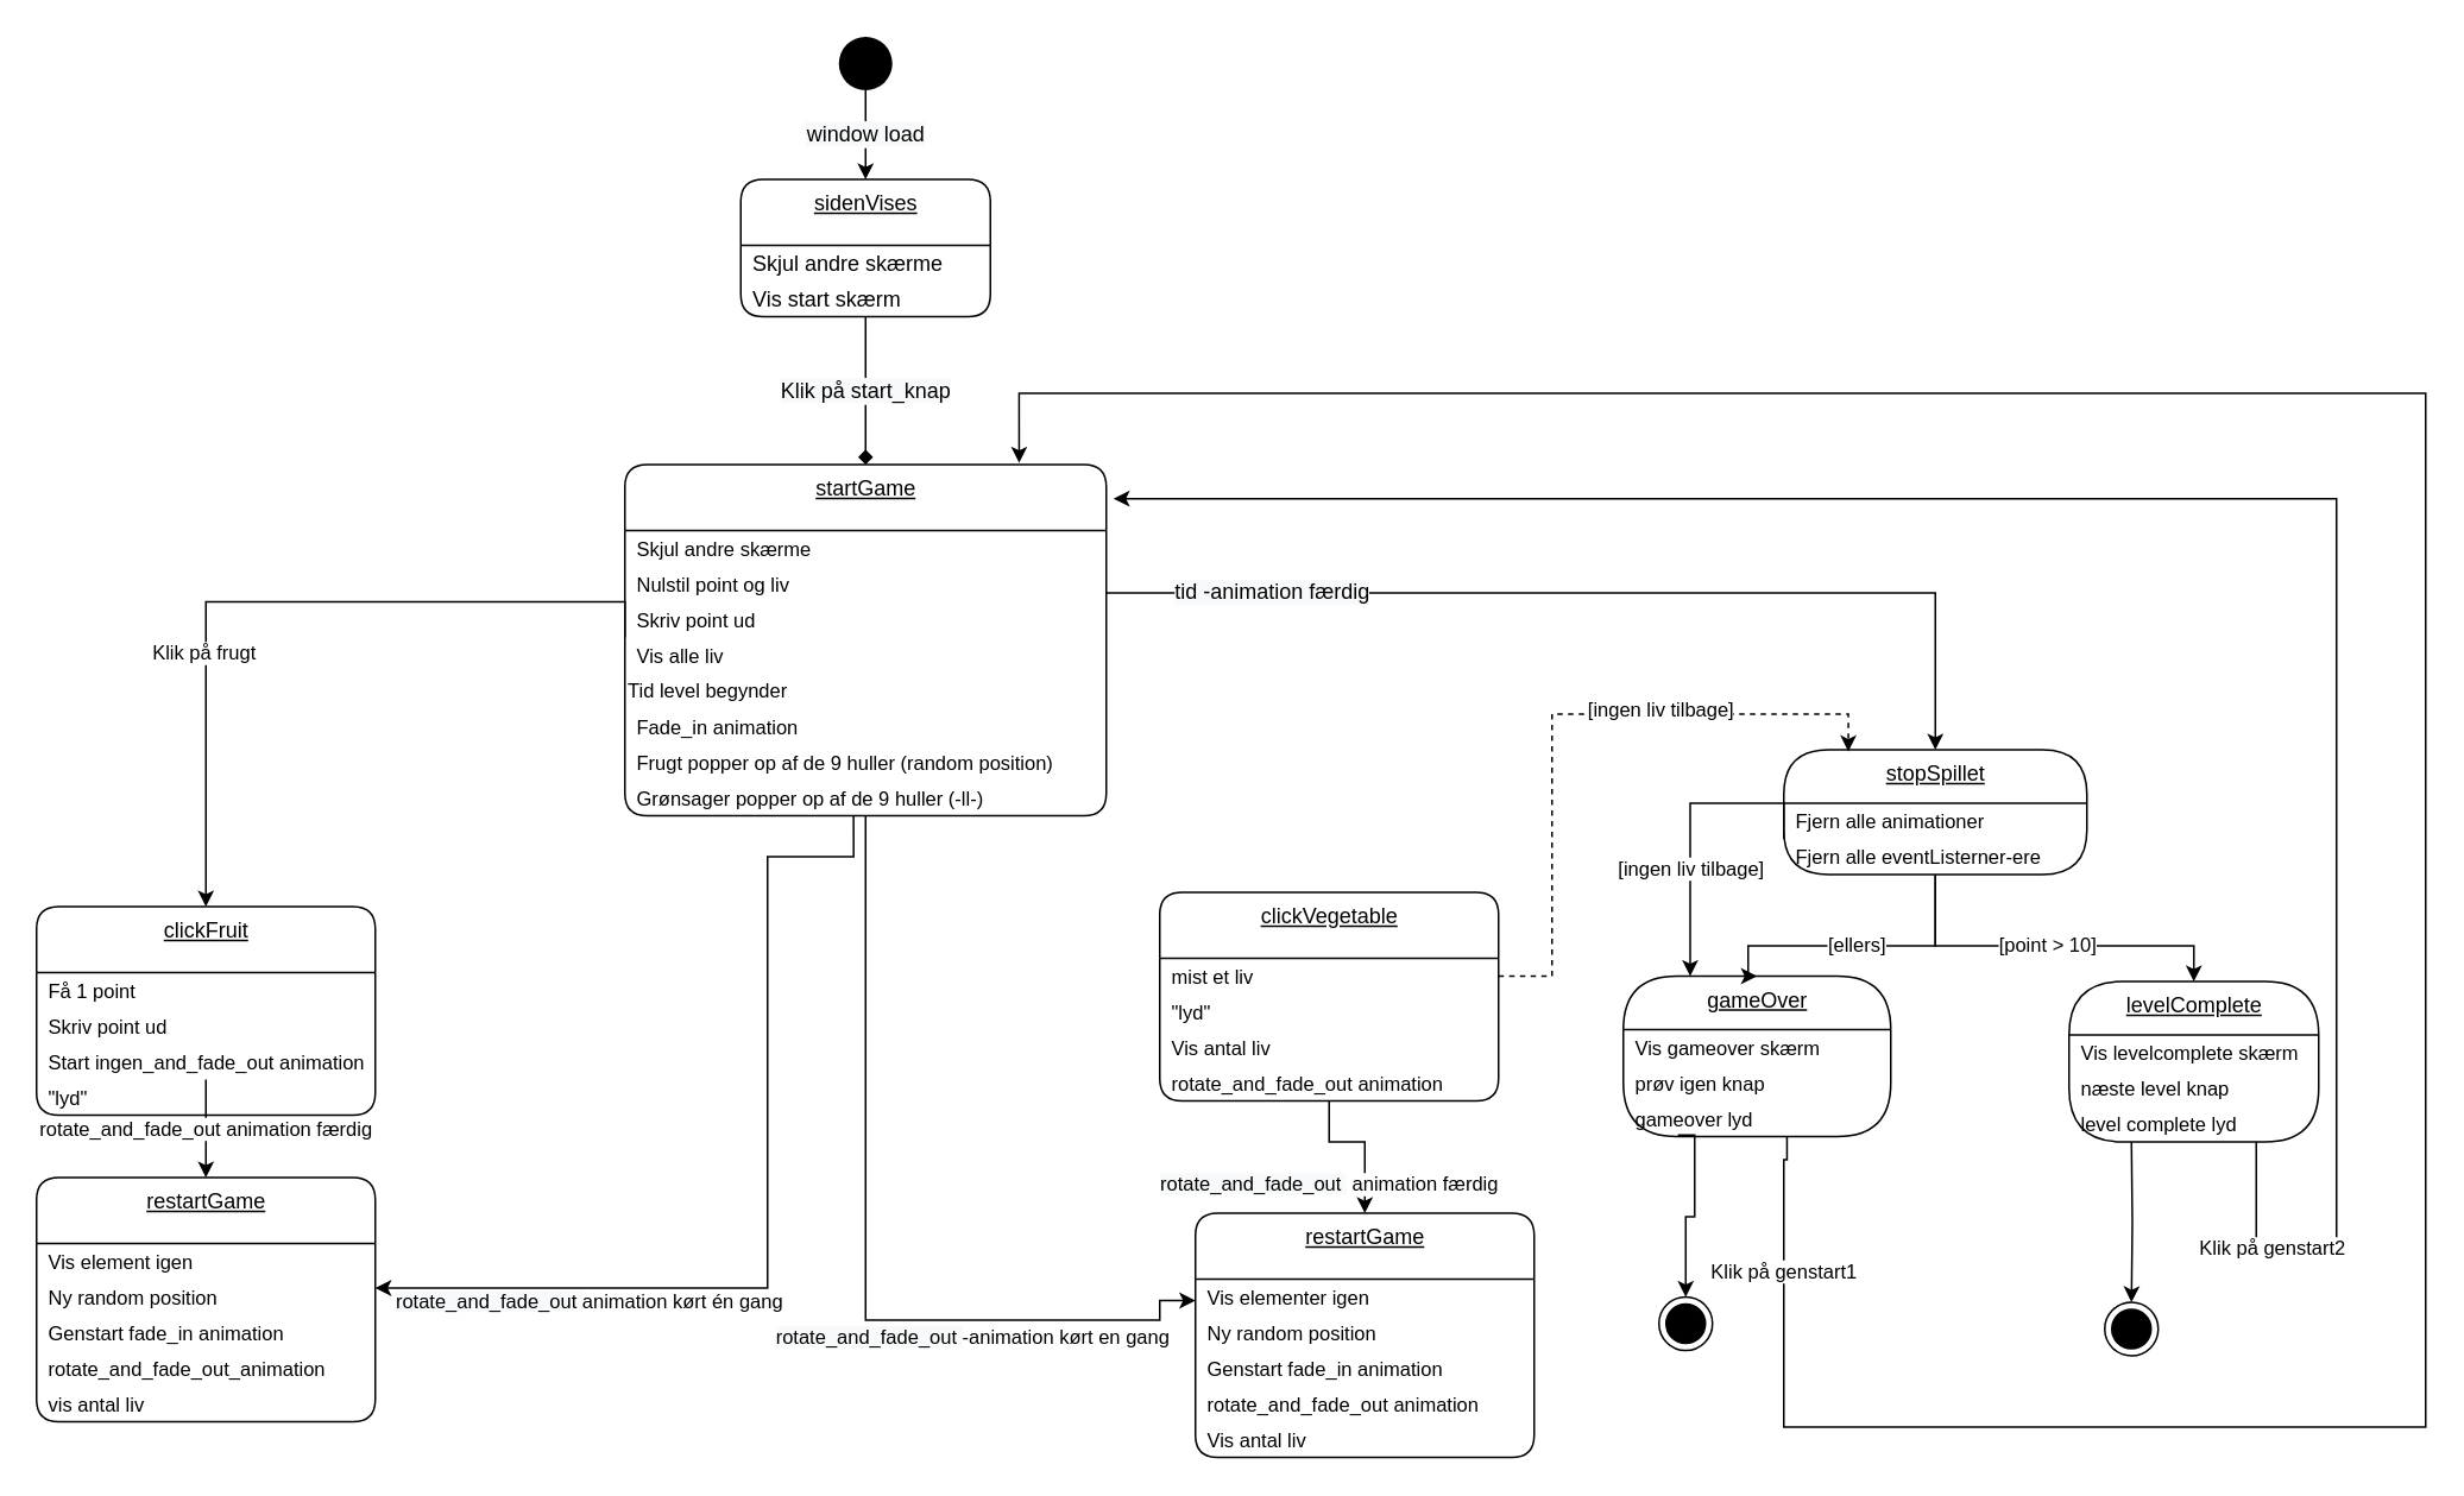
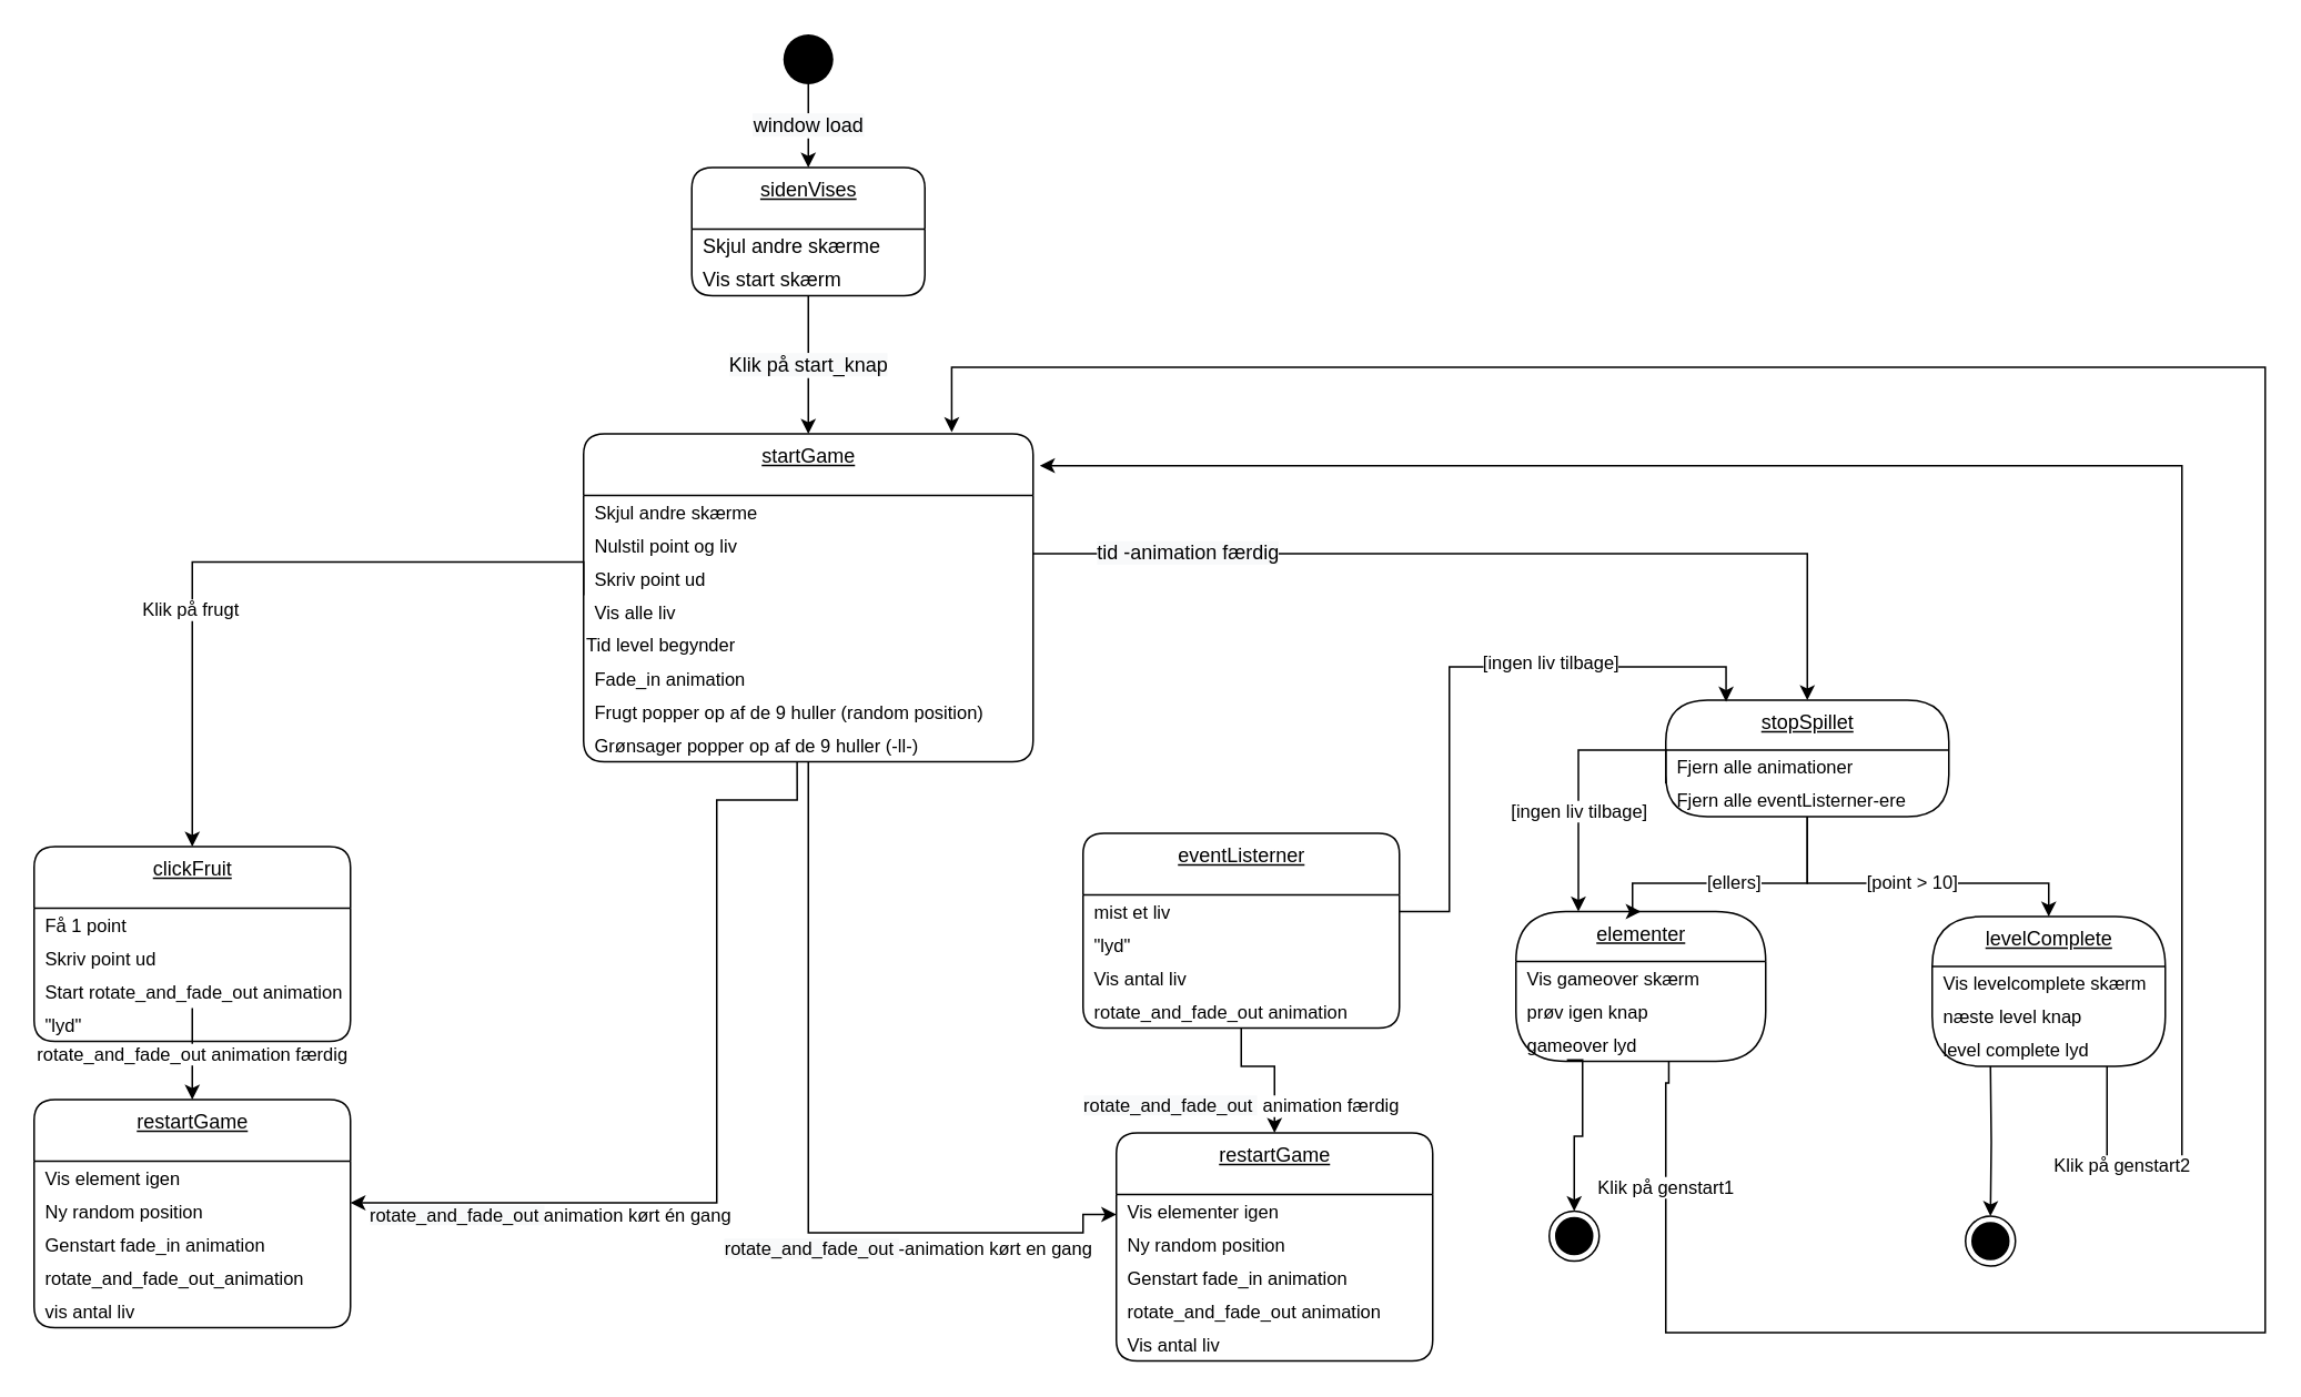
- <mxCell id="13" value="&lt;span style=&quot;font-size: 12px ; background-color: rgb(248 , 249 , 250)&quot;&gt;Klik på start_knap&lt;/span&gt;" style="edgeStyle=orthogonalEdgeStyle;rounded=0;orthogonalLoop=1;jettySize=auto;html=1;exitX=0.5;exitY=1;exitDx=0;exitDy=0;entryX=0.5;entryY=0;entryDx=0;entryDy=0;endArrow=diamond;" parent="1" source="21" target="4" edge="1"><mxGeometry relative="1" as="geometry"><mxPoint x="270" y="177" as="sourcePoint" /></mxGeometry></mxCell>
+ <mxCell id="13" value="&lt;span style=&quot;font-size: 12px ; background-color: rgb(248 , 249 , 250)&quot;&gt;Klik på start_knap&lt;/span&gt;" style="edgeStyle=orthogonalEdgeStyle;rounded=0;orthogonalLoop=1;jettySize=auto;html=1;exitX=0.5;exitY=1;exitDx=0;exitDy=0;entryX=0.5;entryY=0;entryDx=0;entryDy=0;" parent="1" source="21" target="4" edge="1"><mxGeometry relative="1" as="geometry"><mxPoint x="270" y="177" as="sourcePoint" /></mxGeometry></mxCell>
- <mxCell id="66" style="edgeStyle=orthogonalEdgeStyle;rounded=0;orthogonalLoop=1;jettySize=auto;html=1;exitX=1;exitY=0.5;exitDx=0;exitDy=0;entryX=0.213;entryY=0.014;entryDx=0;entryDy=0;entryPerimeter=0;dashed=1;" parent="1" source="32" target="45" edge="1"><mxGeometry relative="1" as="geometry"><Array as="points"><mxPoint x="870" y="547" /><mxPoint x="870" y="400" /><mxPoint x="1036" y="400" /></Array></mxGeometry></mxCell>
+ <mxCell id="66" style="edgeStyle=orthogonalEdgeStyle;rounded=0;orthogonalLoop=1;jettySize=auto;html=1;exitX=1;exitY=0.5;exitDx=0;exitDy=0;entryX=0.213;entryY=0.014;entryDx=0;entryDy=0;entryPerimeter=0;" parent="1" source="32" target="45" edge="1"><mxGeometry relative="1" as="geometry"><Array as="points"><mxPoint x="870" y="547" /><mxPoint x="870" y="400" /><mxPoint x="1036" y="400" /></Array></mxGeometry></mxCell>
- <mxCell id="31" value="clickVegetable" style="swimlane;fontStyle=4;align=center;verticalAlign=top;childLayout=stackLayout;horizontal=1;startSize=37;horizontalStack=0;resizeParent=1;resizeParentMax=0;resizeLast=0;collapsible=0;marginBottom=0;html=1;rounded=1;absoluteArcSize=1;arcSize=25;" parent="1" vertex="1"><mxGeometry x="650" y="500" width="190" height="117" as="geometry" /></mxCell>
+ <mxCell id="31" value="eventListerner" style="swimlane;fontStyle=4;align=center;verticalAlign=top;childLayout=stackLayout;horizontal=1;startSize=37;horizontalStack=0;resizeParent=1;resizeParentMax=0;resizeLast=0;collapsible=0;marginBottom=0;html=1;rounded=1;absoluteArcSize=1;arcSize=25;" parent="1" vertex="1"><mxGeometry x="650" y="500" width="190" height="117" as="geometry" /></mxCell>
- <mxCell id="54" value="gameOver" style="swimlane;fontStyle=4;align=center;verticalAlign=top;childLayout=stackLayout;horizontal=1;startSize=30;horizontalStack=0;resizeParent=1;resizeParentMax=0;resizeLast=0;collapsible=0;marginBottom=0;html=1;rounded=1;absoluteArcSize=1;arcSize=92;" parent="1" vertex="1"><mxGeometry x="910" y="547" width="150" height="90" as="geometry" /></mxCell>
+ <mxCell id="54" value="elementer" style="swimlane;fontStyle=4;align=center;verticalAlign=top;childLayout=stackLayout;horizontal=1;startSize=30;horizontalStack=0;resizeParent=1;resizeParentMax=0;resizeLast=0;collapsible=0;marginBottom=0;html=1;rounded=1;absoluteArcSize=1;arcSize=92;" parent="1" vertex="1"><mxGeometry x="910" y="547" width="150" height="90" as="geometry" /></mxCell>
- <mxCell id="17" value="Start ingen_and_fade_out animation" style="fillColor=none;strokeColor=none;align=left;verticalAlign=middle;spacingLeft=5;fontSize=11;" parent="14" vertex="1"><mxGeometry y="77" width="190" height="20" as="geometry" /></mxCell>
+ <mxCell id="17" value="Start rotate_and_fade_out animation" style="fillColor=none;strokeColor=none;align=left;verticalAlign=middle;spacingLeft=5;fontSize=11;" parent="14" vertex="1"><mxGeometry y="77" width="190" height="20" as="geometry" /></mxCell>
